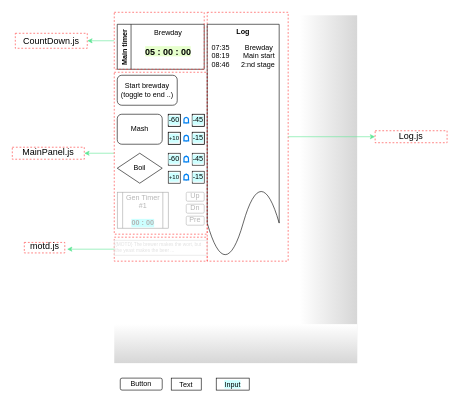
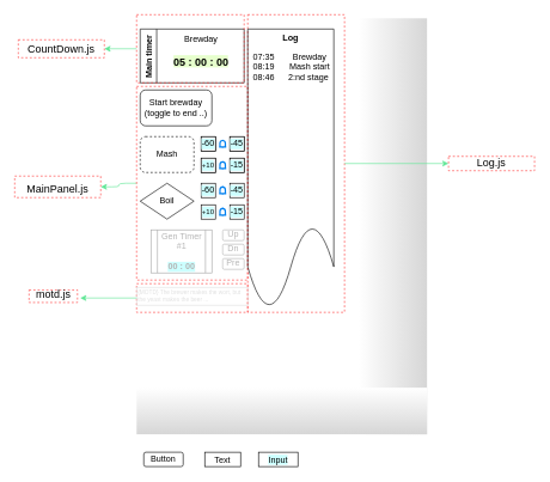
- <mxCell id="33" value="&lt;span style=&quot;color: rgb(0 , 0 , 0) ; text-align: right&quot;&gt;&amp;nbsp;Brewday&lt;br&gt;&lt;/span&gt;&lt;span style=&quot;color: rgb(0 , 0 , 0) ; text-align: right&quot;&gt;&amp;nbsp;Main start&lt;/span&gt;&lt;span style=&quot;color: rgb(0 , 0 , 0) ; text-align: right&quot;&gt;&lt;br&gt;&lt;/span&gt;&lt;span style=&quot;color: rgb(0 , 0 , 0) ; text-align: right&quot;&gt;2:nd stage&lt;br&gt;&lt;/span&gt;" style="text;html=1;strokeColor=none;fillColor=none;align=center;verticalAlign=top;whiteSpace=wrap;rounded=0;dashed=1;fontColor=#333333;" vertex="1" parent="1"><mxGeometry x="395" y="65" width="70" height="360" as="geometry" /></mxCell>
+ <mxCell id="33" value="&lt;span style=&quot;color: rgb(0 , 0 , 0) ; text-align: right&quot;&gt;&amp;nbsp;Brewday&lt;br&gt;&lt;/span&gt;&lt;span style=&quot;color: rgb(0 , 0 , 0) ; text-align: right&quot;&gt;&amp;nbsp;Mash start&lt;/span&gt;&lt;span style=&quot;color: rgb(0 , 0 , 0) ; text-align: right&quot;&gt;&lt;br&gt;&lt;/span&gt;&lt;span style=&quot;color: rgb(0 , 0 , 0) ; text-align: right&quot;&gt;2:nd stage&lt;br&gt;&lt;/span&gt;" style="text;html=1;strokeColor=none;fillColor=none;align=center;verticalAlign=top;whiteSpace=wrap;rounded=0;dashed=1;fontColor=#333333;" vertex="1" parent="1"><mxGeometry x="395" y="65" width="70" height="360" as="geometry" /></mxCell>
- <mxCell id="12" value="Mash" style="rounded=1;whiteSpace=wrap;html=1;" vertex="1" parent="1"><mxGeometry x="195" y="190" width="75" height="50" as="geometry" /></mxCell>
+ <mxCell id="12" value="Mash" style="rounded=1;whiteSpace=wrap;html=1;dashed=1;" vertex="1" parent="1"><mxGeometry x="195" y="190" width="75" height="50" as="geometry" /></mxCell>
- <mxCell id="46" value="MainPanel.js" style="rounded=0;whiteSpace=wrap;html=1;dashed=1;labelBackgroundColor=none;fontSize=15;strokeColor=#FF3333;fillColor=none;gradientColor=#D6D6D6;gradientDirection=south;align=center;verticalAlign=bottom;" vertex="1" parent="1"><mxGeometry x="20" y="245" width="120" height="20" as="geometry" /></mxCell>
+ <mxCell id="46" value="MainPanel.js" style="rounded=0;whiteSpace=wrap;html=1;dashed=1;labelBackgroundColor=none;fontSize=15;strokeColor=#FF3333;fillColor=none;gradientColor=#D6D6D6;gradientDirection=south;align=center;verticalAlign=bottom;" vertex="1" parent="1"><mxGeometry x="20" y="245" width="120" height="30" as="geometry" /></mxCell>
- <mxCell id="6" value="Gen Timer #1&lt;br&gt;&lt;br&gt;&lt;b style=&quot;background-color: rgb(204 , 255 , 255)&quot;&gt;00 : 00&lt;/b&gt;" style="shape=process;whiteSpace=wrap;html=1;backgroundOutline=1;strokeColor=#A6A6A6;fontColor=#B5B5B5;" vertex="1" parent="1"><mxGeometry x="195" y="320" width="85" height="60" as="geometry" /></mxCell>
+ <mxCell id="6" value="Gen Timer #1&lt;br&gt;&lt;br&gt;&lt;b style=&quot;background-color: rgb(204 , 255 , 255)&quot;&gt;00 : 00&lt;/b&gt;" style="shape=process;whiteSpace=wrap;html=1;backgroundOutline=1;strokeColor=#A6A6A6;fontColor=#B5B5B5;" vertex="1" parent="1"><mxGeometry x="210" y="320" width="85" height="60" as="geometry" /></mxCell>
- <mxCell id="29" value="Button" style="rounded=1;whiteSpace=wrap;html=1;" vertex="1" parent="1"><mxGeometry x="200" y="630" width="70" height="20" as="geometry" /></mxCell>
+ <mxCell id="29" value="Button" style="rounded=1;whiteSpace=wrap;html=1;" vertex="1" parent="1"><mxGeometry x="200" y="630" width="55" height="20" as="geometry" /></mxCell>
